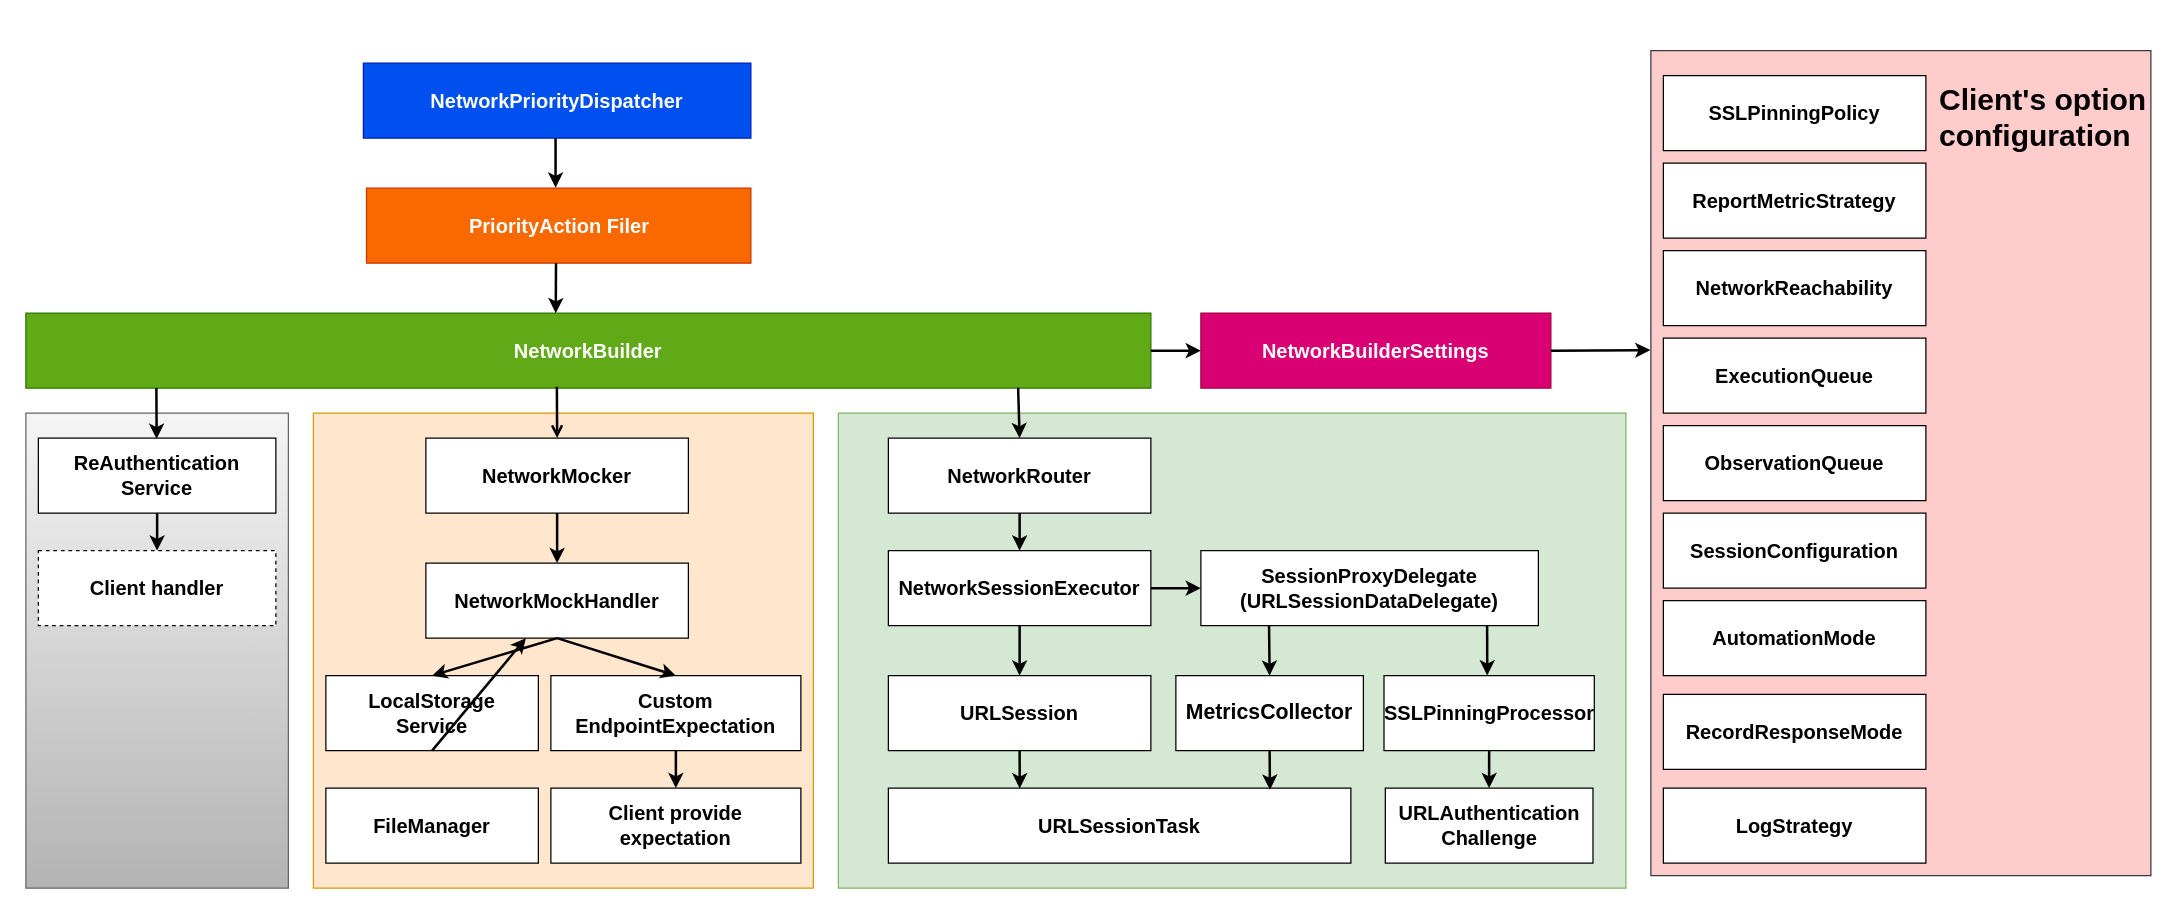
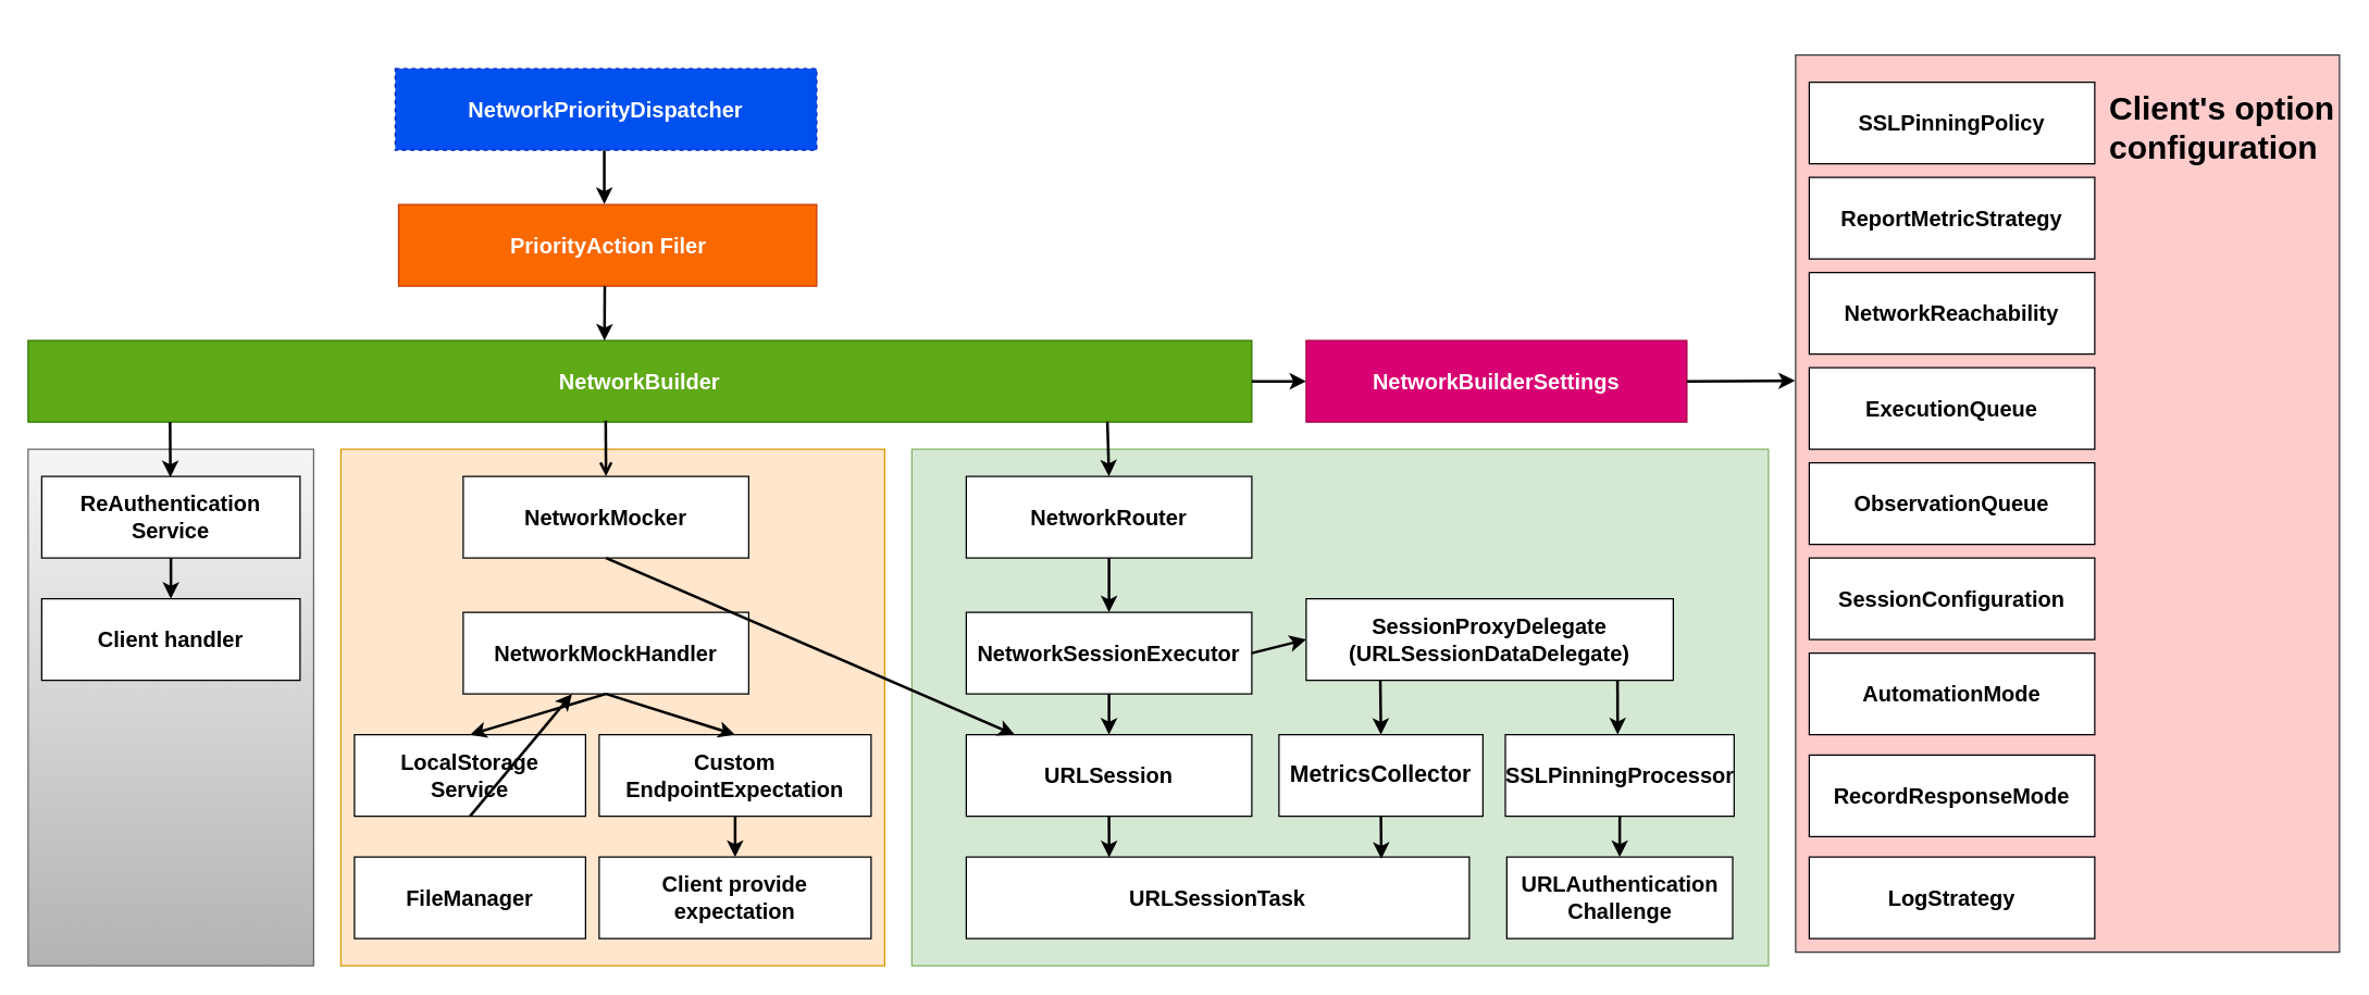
- <mxCell id="5" value="&lt;font size=&quot;1&quot; style=&quot;&quot;&gt;&lt;b style=&quot;font-size: 16px;&quot;&gt;NetworkPriorityDispatcher&lt;/b&gt;&lt;/font&gt;" style="rounded=0;whiteSpace=wrap;html=1;fillColor=#0050ef;strokeColor=#001DBC;fontColor=#ffffff;" parent="1" vertex="1"><mxGeometry x="290" y="50" width="310" height="60" as="geometry" /></mxCell>
+ <mxCell id="5" value="&lt;font size=&quot;1&quot; style=&quot;&quot;&gt;&lt;b style=&quot;font-size: 16px;&quot;&gt;NetworkPriorityDispatcher&lt;/b&gt;&lt;/font&gt;" style="rounded=0;whiteSpace=wrap;html=1;fillColor=#0050ef;strokeColor=#001DBC;fontColor=#ffffff;dashed=1;" parent="1" vertex="1"><mxGeometry x="290" y="50" width="310" height="60" as="geometry" /></mxCell>
- <mxCell id="37" value="" style="endArrow=classic;html=1;rounded=0;exitX=0.5;exitY=1;exitDx=0;exitDy=0;entryX=0.5;entryY=0;entryDx=0;entryDy=0;strokeWidth=2;" parent="1" source="7" target="17" edge="1"><mxGeometry width="50" height="50" relative="1" as="geometry"><mxPoint x="970" y="460" as="sourcePoint" /><mxPoint x="1020" y="410" as="targetPoint" /></mxGeometry></mxCell>
+ <mxCell id="37" value="" style="endArrow=classic;html=1;rounded=0;exitX=0.5;exitY=1;exitDx=0;exitDy=0;strokeWidth=2;" parent="1" source="7" target="9" edge="1"><mxGeometry width="50" height="50" relative="1" as="geometry"><mxPoint x="970" y="460" as="sourcePoint" /><mxPoint x="1020" y="410" as="targetPoint" /></mxGeometry></mxCell>
- <mxCell id="57" value="&lt;b&gt;&lt;font style=&quot;font-size: 16px;&quot;&gt;Client handler&lt;/font&gt;&lt;/b&gt;" style="rounded=0;whiteSpace=wrap;html=1;dashed=1;" parent="1" vertex="1"><mxGeometry x="30" y="440" width="190" height="60" as="geometry" /></mxCell>
+ <mxCell id="57" value="&lt;b&gt;&lt;font style=&quot;font-size: 16px;&quot;&gt;Client handler&lt;/font&gt;&lt;/b&gt;" style="rounded=0;whiteSpace=wrap;html=1;" parent="1" vertex="1"><mxGeometry x="30" y="440" width="190" height="60" as="geometry" /></mxCell>
- <mxCell id="11" value="&lt;font style=&quot;font-size: 16px;&quot;&gt;&lt;b&gt;NetworkSessionExecutor&lt;/b&gt;&lt;/font&gt;" style="rounded=0;whiteSpace=wrap;html=1;" parent="1" vertex="1"><mxGeometry x="710" y="440" width="210" height="60" as="geometry" /></mxCell>
+ <mxCell id="11" value="&lt;font style=&quot;font-size: 16px;&quot;&gt;&lt;b&gt;NetworkSessionExecutor&lt;/b&gt;&lt;/font&gt;" style="rounded=0;whiteSpace=wrap;html=1;" parent="1" vertex="1"><mxGeometry x="710" y="450" width="210" height="60" as="geometry" /></mxCell>
